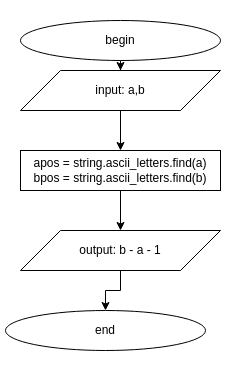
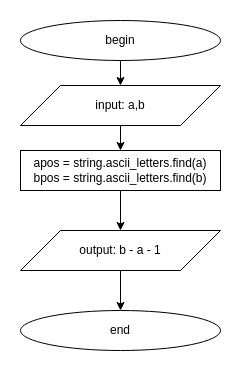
- <mxCell id="5" value="input: a,b" style="shape=parallelogram;perimeter=parallelogramPerimeter;whiteSpace=wrap;html=1;" vertex="1" parent="1"><mxGeometry x="20" y="70" width="200" height="40" as="geometry" /></mxCell>
+ <mxCell id="5" value="input: a,b" style="shape=parallelogram;perimeter=parallelogramPerimeter;whiteSpace=wrap;html=1;" vertex="1" parent="1"><mxGeometry x="20" y="85" width="200" height="40" as="geometry" /></mxCell>
- <mxCell id="10" value="end" style="ellipse;whiteSpace=wrap;html=1;" vertex="1" parent="1"><mxGeometry x="5" y="310" width="200" height="40" as="geometry" /></mxCell>
+ <mxCell id="10" value="end" style="ellipse;whiteSpace=wrap;html=1;" vertex="1" parent="1"><mxGeometry x="20" y="310" width="200" height="40" as="geometry" /></mxCell>
